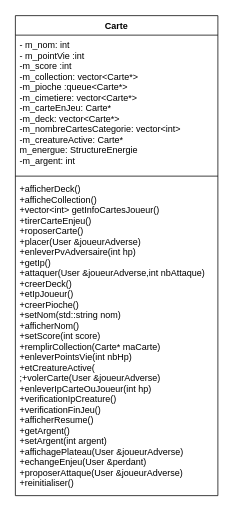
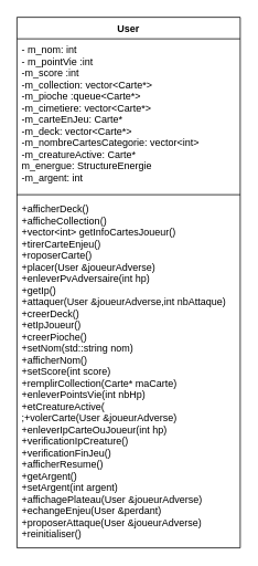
- <mxCell id="2" value="Carte" style="swimlane;fontStyle=1;align=center;verticalAlign=top;childLayout=stackLayout;horizontal=1;startSize=26;horizontalStack=0;resizeParent=1;resizeParentMax=0;resizeLast=0;collapsible=1;marginBottom=0;" parent="1" vertex="1"><mxGeometry x="20" y="20" width="270" height="640" as="geometry" /></mxCell>
+ <mxCell id="2" value="User" style="swimlane;fontStyle=1;align=center;verticalAlign=top;childLayout=stackLayout;horizontal=1;startSize=26;horizontalStack=0;resizeParent=1;resizeParentMax=0;resizeLast=0;collapsible=1;marginBottom=0;" parent="1" vertex="1"><mxGeometry x="20" y="20" width="270" height="640" as="geometry" /></mxCell>
